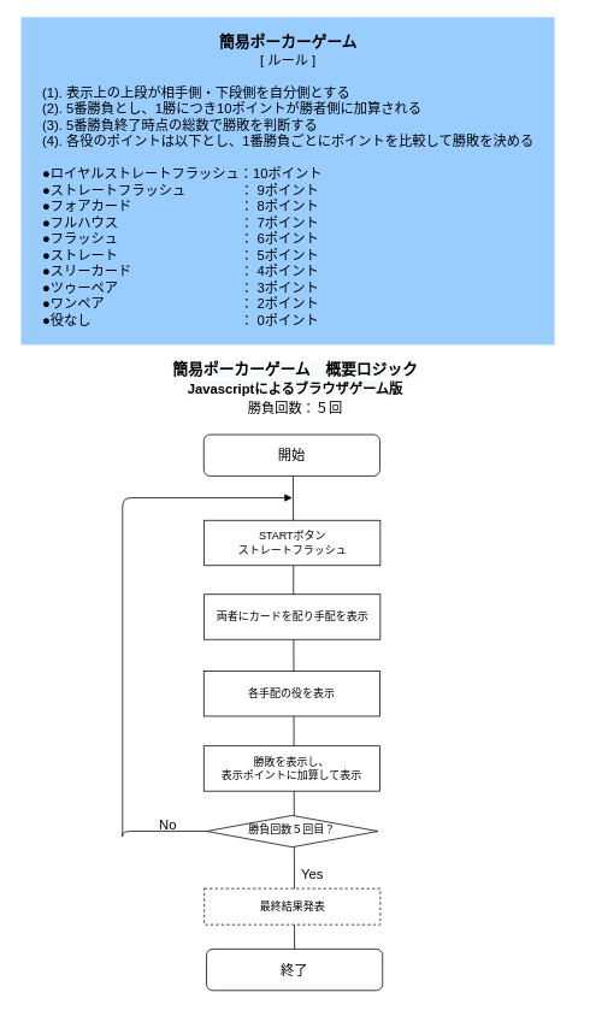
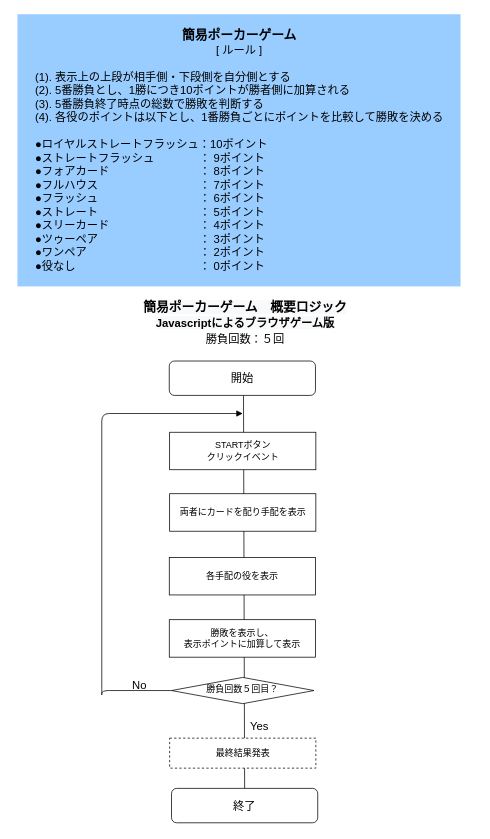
- <mxCell id="3" value="STARTボタン&lt;br&gt;ストレートフラッシュ" style="whiteSpace=wrap;html=1;fontSize=12;glass=0;strokeWidth=1;shadow=0;" parent="1" vertex="1"><mxGeometry x="225.5" y="576" width="195" height="50" as="geometry" /></mxCell>
+ <mxCell id="3" value="STARTボタン&lt;br&gt;クリックイベント" style="whiteSpace=wrap;html=1;fontSize=12;glass=0;strokeWidth=1;shadow=0;" parent="1" vertex="1"><mxGeometry x="225.5" y="576" width="195" height="50" as="geometry" /></mxCell>
